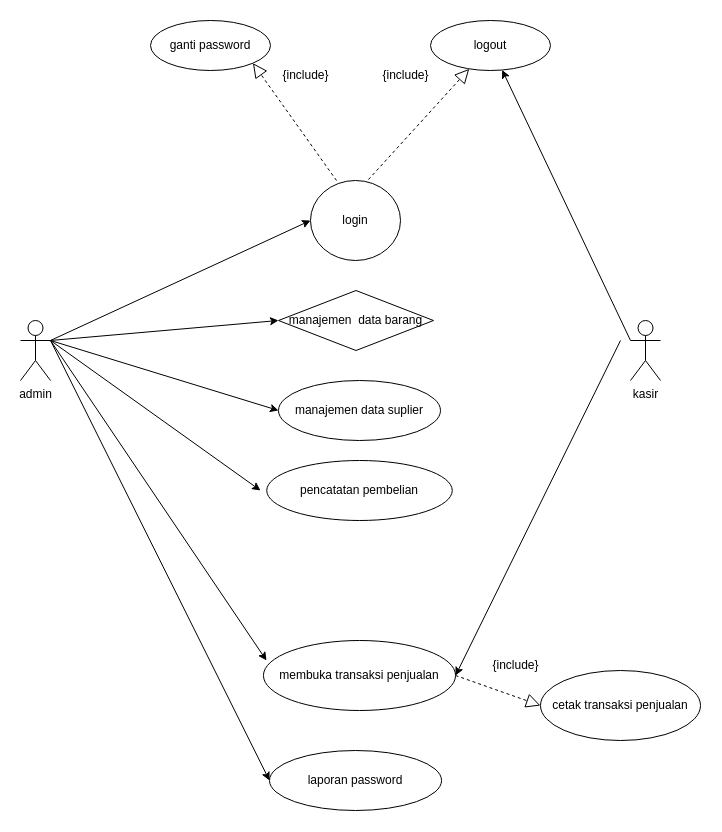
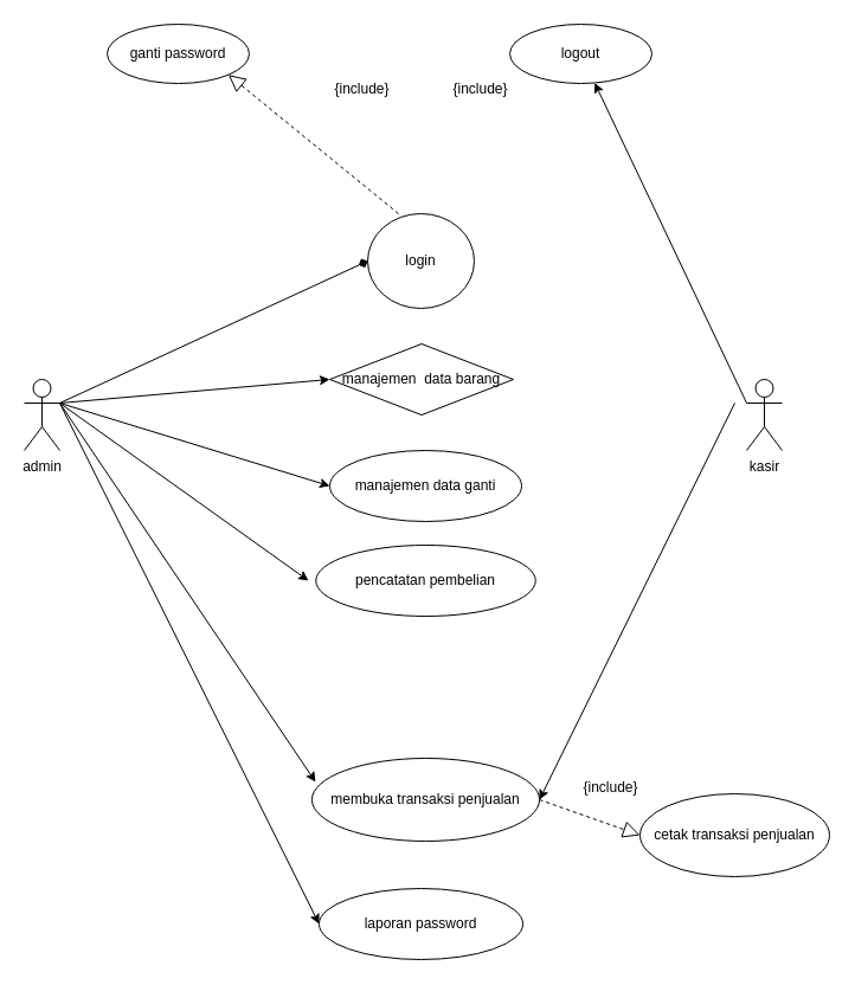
- <mxCell id="2" value="ganti password" style="ellipse;whiteSpace=wrap;html=1;" vertex="1" parent="1"><mxGeometry x="150" y="20" width="120" height="50" as="geometry" /></mxCell>
+ <mxCell id="2" value="ganti password" style="ellipse;whiteSpace=wrap;html=1;" vertex="1" parent="1"><mxGeometry x="90" y="20" width="120" height="50" as="geometry" /></mxCell>
- <mxCell id="6" value="" style="endArrow=block;dashed=1;endFill=0;endSize=12;html=1;rounded=0;exitX=0.644;exitY=-0.012;exitDx=0;exitDy=0;exitPerimeter=0;" edge="1" parent="1" source="4" target="3"><mxGeometry width="160" relative="1" as="geometry"><mxPoint x="240" y="190" as="sourcePoint" /><mxPoint x="400" y="190" as="targetPoint" /></mxGeometry></mxCell>
- <mxCell id="19" value="" style="endArrow=classic;html=1;rounded=0;exitX=1;exitY=0.333;exitDx=0;exitDy=0;exitPerimeter=0;entryX=0;entryY=0.5;entryDx=0;entryDy=0;" edge="1" parent="1" source="17" target="4"><mxGeometry width="50" height="50" relative="1" as="geometry"><mxPoint x="260" y="400" as="sourcePoint" /><mxPoint x="310" y="350" as="targetPoint" /></mxGeometry></mxCell>
+ <mxCell id="19" value="" style="endArrow=diamond;html=1;rounded=0;exitX=1;exitY=0.333;exitDx=0;exitDy=0;exitPerimeter=0;entryX=0;entryY=0.5;entryDx=0;entryDy=0;" edge="1" parent="1" source="17" target="4"><mxGeometry width="50" height="50" relative="1" as="geometry"><mxPoint x="260" y="400" as="sourcePoint" /><mxPoint x="310" y="350" as="targetPoint" /></mxGeometry></mxCell>
- <mxCell id="10" value="manajemen data suplier" style="ellipse;whiteSpace=wrap;html=1;" vertex="1" parent="1"><mxGeometry x="278" y="380" width="162" height="60" as="geometry" /></mxCell>
+ <mxCell id="10" value="manajemen data ganti" style="ellipse;whiteSpace=wrap;html=1;" vertex="1" parent="1"><mxGeometry x="278" y="380" width="162" height="60" as="geometry" /></mxCell>
